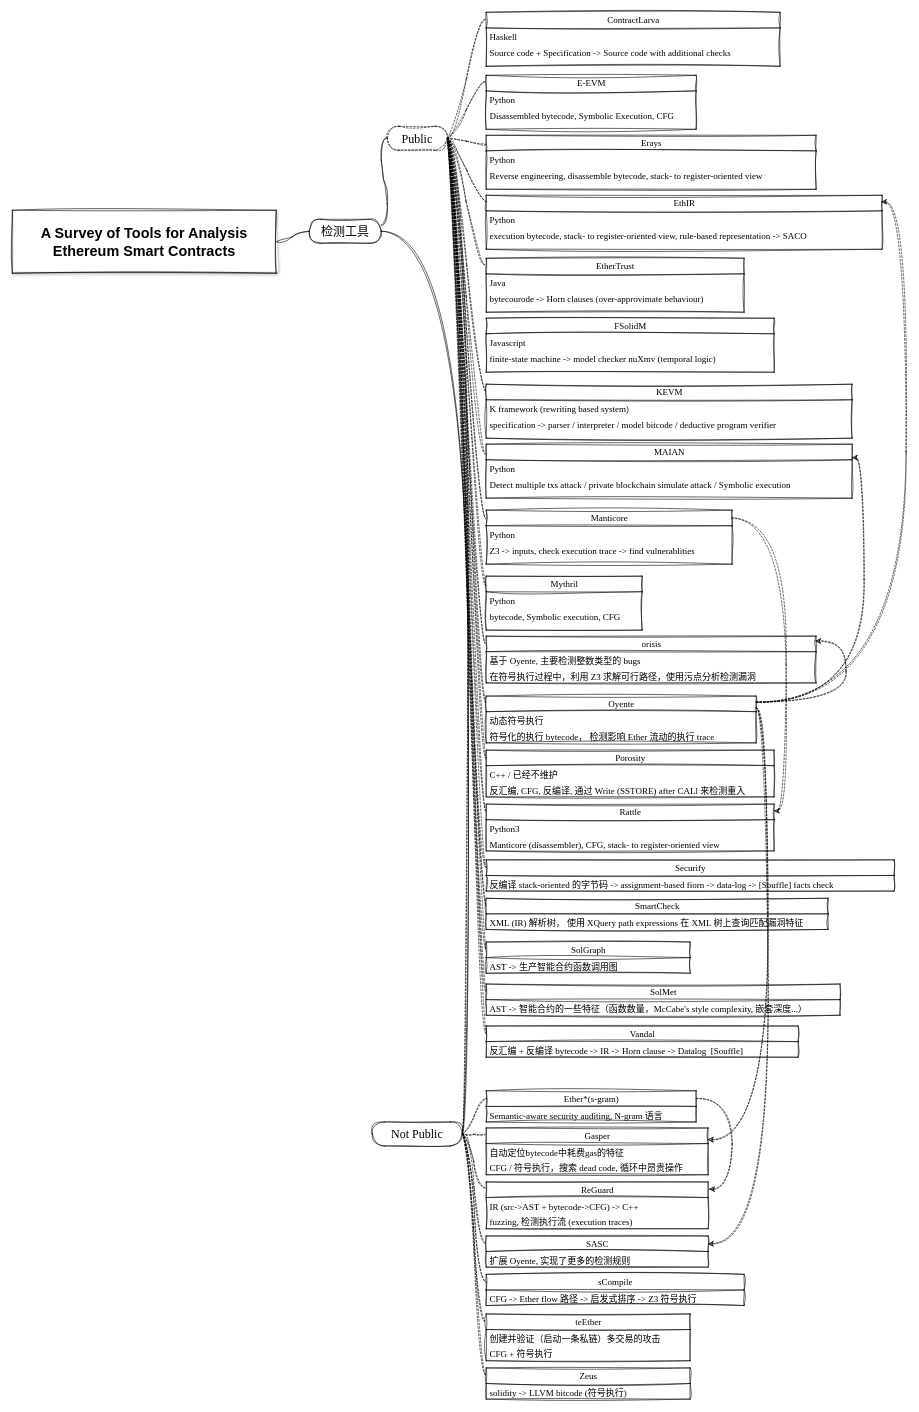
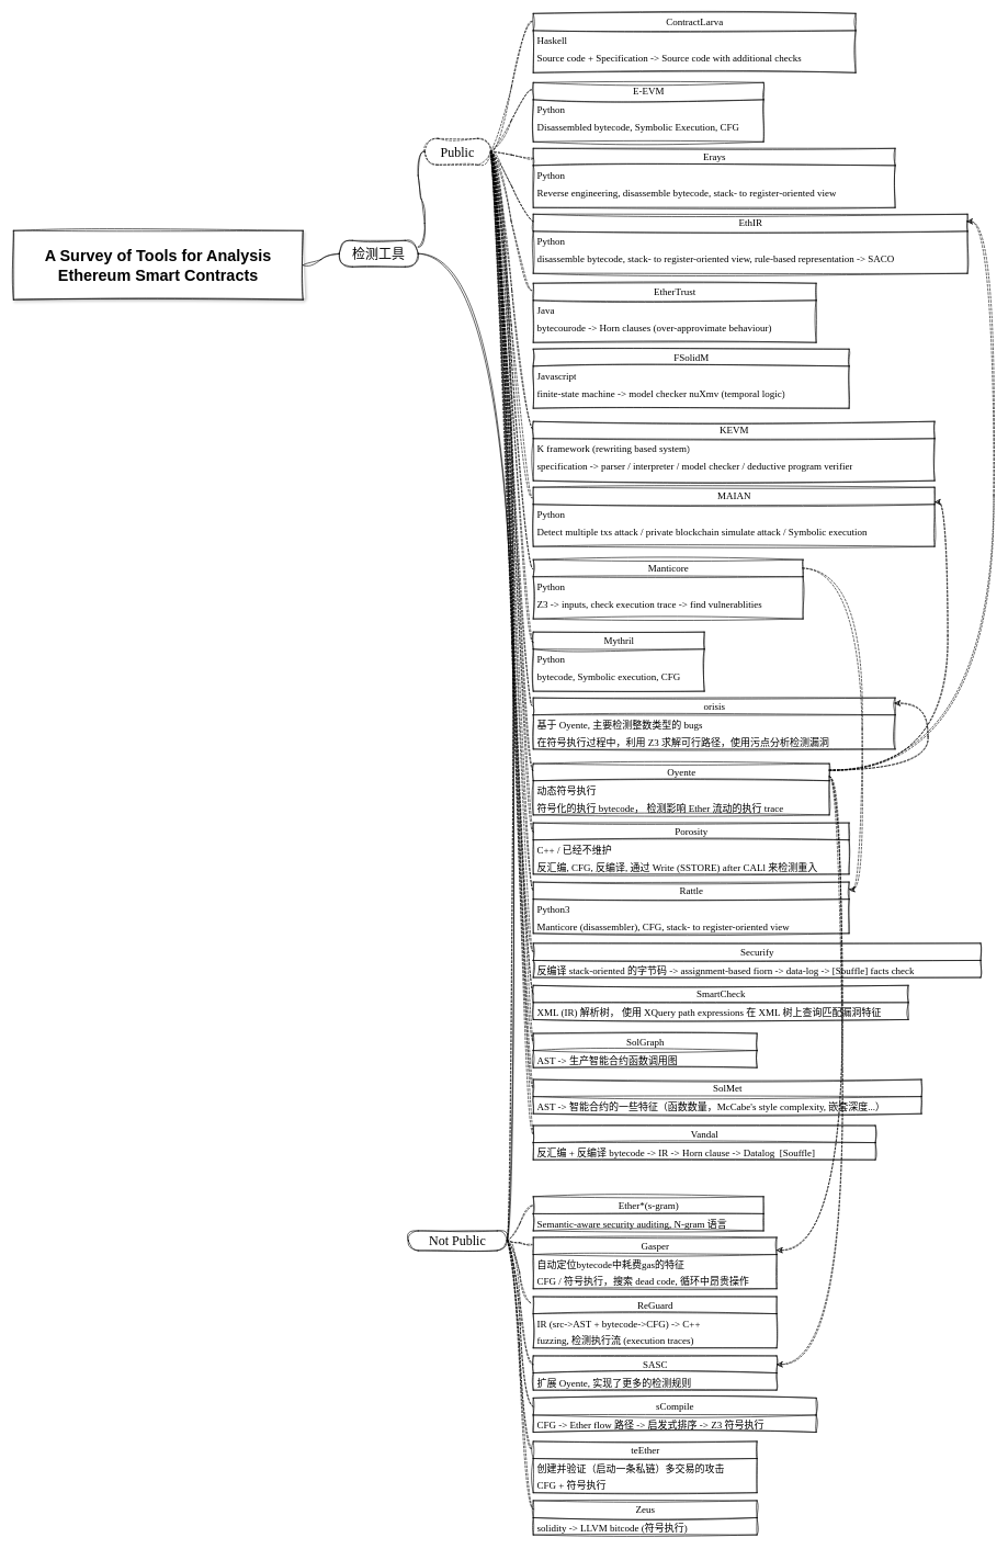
- <mxCell id="53" value="execution bytecode, stack- to register-oriented view, rule-based representation -&amp;gt; SACO" style="text;strokeColor=none;fillColor=none;align=left;verticalAlign=top;spacingLeft=4;spacingRight=4;overflow=hidden;rotatable=0;points=[[0,0.5],[1,0.5]];portConstraint=eastwest;whiteSpace=wrap;html=1;sketch=1;hachureGap=4;jiggle=2;curveFitting=1;fontFamily=Architects Daughter;fontSource=https%3A%2F%2Ffonts.googleapis.com%2Fcss%3Ffamily%3DArchitects%2BDaughter;fontSize=15;" parent="51" vertex="1"><mxGeometry y="52" width="660" height="38" as="geometry" /></mxCell>
+ <mxCell id="53" value="disassemble bytecode, stack- to register-oriented view, rule-based representation -&amp;gt; SACO" style="text;strokeColor=none;fillColor=none;align=left;verticalAlign=top;spacingLeft=4;spacingRight=4;overflow=hidden;rotatable=0;points=[[0,0.5],[1,0.5]];portConstraint=eastwest;whiteSpace=wrap;html=1;sketch=1;hachureGap=4;jiggle=2;curveFitting=1;fontFamily=Architects Daughter;fontSource=https%3A%2F%2Ffonts.googleapis.com%2Fcss%3Ffamily%3DArchitects%2BDaughter;fontSize=15;" parent="51" vertex="1"><mxGeometry y="52" width="660" height="38" as="geometry" /></mxCell>
- <mxCell id="62" value="specification -&amp;gt; parser / interpreter / model bitcode / deductive program verifier" style="text;strokeColor=none;fillColor=none;align=left;verticalAlign=top;spacingLeft=4;spacingRight=4;overflow=hidden;rotatable=0;points=[[0,0.5],[1,0.5]];portConstraint=eastwest;whiteSpace=wrap;html=1;sketch=1;hachureGap=4;jiggle=2;curveFitting=1;fontFamily=Architects Daughter;fontSource=https%3A%2F%2Ffonts.googleapis.com%2Fcss%3Ffamily%3DArchitects%2BDaughter;fontSize=15;" parent="60" vertex="1"><mxGeometry y="52" width="610" height="38" as="geometry" /></mxCell>
+ <mxCell id="62" value="specification -&amp;gt; parser / interpreter / model checker / deductive program verifier" style="text;strokeColor=none;fillColor=none;align=left;verticalAlign=top;spacingLeft=4;spacingRight=4;overflow=hidden;rotatable=0;points=[[0,0.5],[1,0.5]];portConstraint=eastwest;whiteSpace=wrap;html=1;sketch=1;hachureGap=4;jiggle=2;curveFitting=1;fontFamily=Architects Daughter;fontSource=https%3A%2F%2Ffonts.googleapis.com%2Fcss%3Ffamily%3DArchitects%2BDaughter;fontSize=15;" parent="60" vertex="1"><mxGeometry y="52" width="610" height="38" as="geometry" /></mxCell>
- <mxCell id="40" value="Not Public" style="whiteSpace=wrap;html=1;rounded=1;arcSize=50;align=center;verticalAlign=middle;strokeWidth=1;autosize=1;spacing=4;treeFolding=1;treeMoving=1;newEdgeStyle={&quot;edgeStyle&quot;:&quot;entityRelationEdgeStyle&quot;,&quot;startArrow&quot;:&quot;none&quot;,&quot;endArrow&quot;:&quot;none&quot;,&quot;segment&quot;:10,&quot;curved&quot;:1,&quot;sourcePerimeterSpacing&quot;:0,&quot;targetPerimeterSpacing&quot;:0};sketch=1;hachureGap=4;jiggle=2;curveFitting=1;fontFamily=Architects Daughter;fontSource=https%3A%2F%2Ffonts.googleapis.com%2Fcss%3Ffamily%3DArchitects%2BDaughter;fontSize=20;" parent="1" vertex="1"><mxGeometry x="620" y="1870" width="150" height="40" as="geometry" /></mxCell>
+ <mxCell id="40" value="Not Public" style="whiteSpace=wrap;html=1;rounded=1;arcSize=50;align=center;verticalAlign=middle;strokeWidth=1;autosize=1;spacing=4;treeFolding=1;treeMoving=1;newEdgeStyle={&quot;edgeStyle&quot;:&quot;entityRelationEdgeStyle&quot;,&quot;startArrow&quot;:&quot;none&quot;,&quot;endArrow&quot;:&quot;none&quot;,&quot;segment&quot;:10,&quot;curved&quot;:1,&quot;sourcePerimeterSpacing&quot;:0,&quot;targetPerimeterSpacing&quot;:0};sketch=1;hachureGap=4;jiggle=2;curveFitting=1;fontFamily=Architects Daughter;fontSource=https%3A%2F%2Ffonts.googleapis.com%2Fcss%3Ffamily%3DArchitects%2BDaughter;fontSize=20;" parent="1" vertex="1"><mxGeometry x="620" y="1870" width="150" height="30" as="geometry" /></mxCell>
- <mxCell id="93" style="edgeStyle=orthogonalEdgeStyle;curved=1;rounded=0;sketch=1;hachureGap=4;jiggle=2;curveFitting=1;orthogonalLoop=1;jettySize=auto;html=1;exitX=1;exitY=0.25;exitDx=0;exitDy=0;entryX=1.005;entryY=0.154;entryDx=0;entryDy=0;entryPerimeter=0;dashed=1;fontFamily=Architects Daughter;fontSource=https%3A%2F%2Ffonts.googleapis.com%2Fcss%3Ffamily%3DArchitects%2BDaughter;fontSize=15;" parent="1" source="94" target="99" edge="1"><mxGeometry relative="1" as="geometry"><Array as="points"><mxPoint x="1220" y="1831" /><mxPoint x="1220" y="1982" /></Array></mxGeometry></mxCell>
